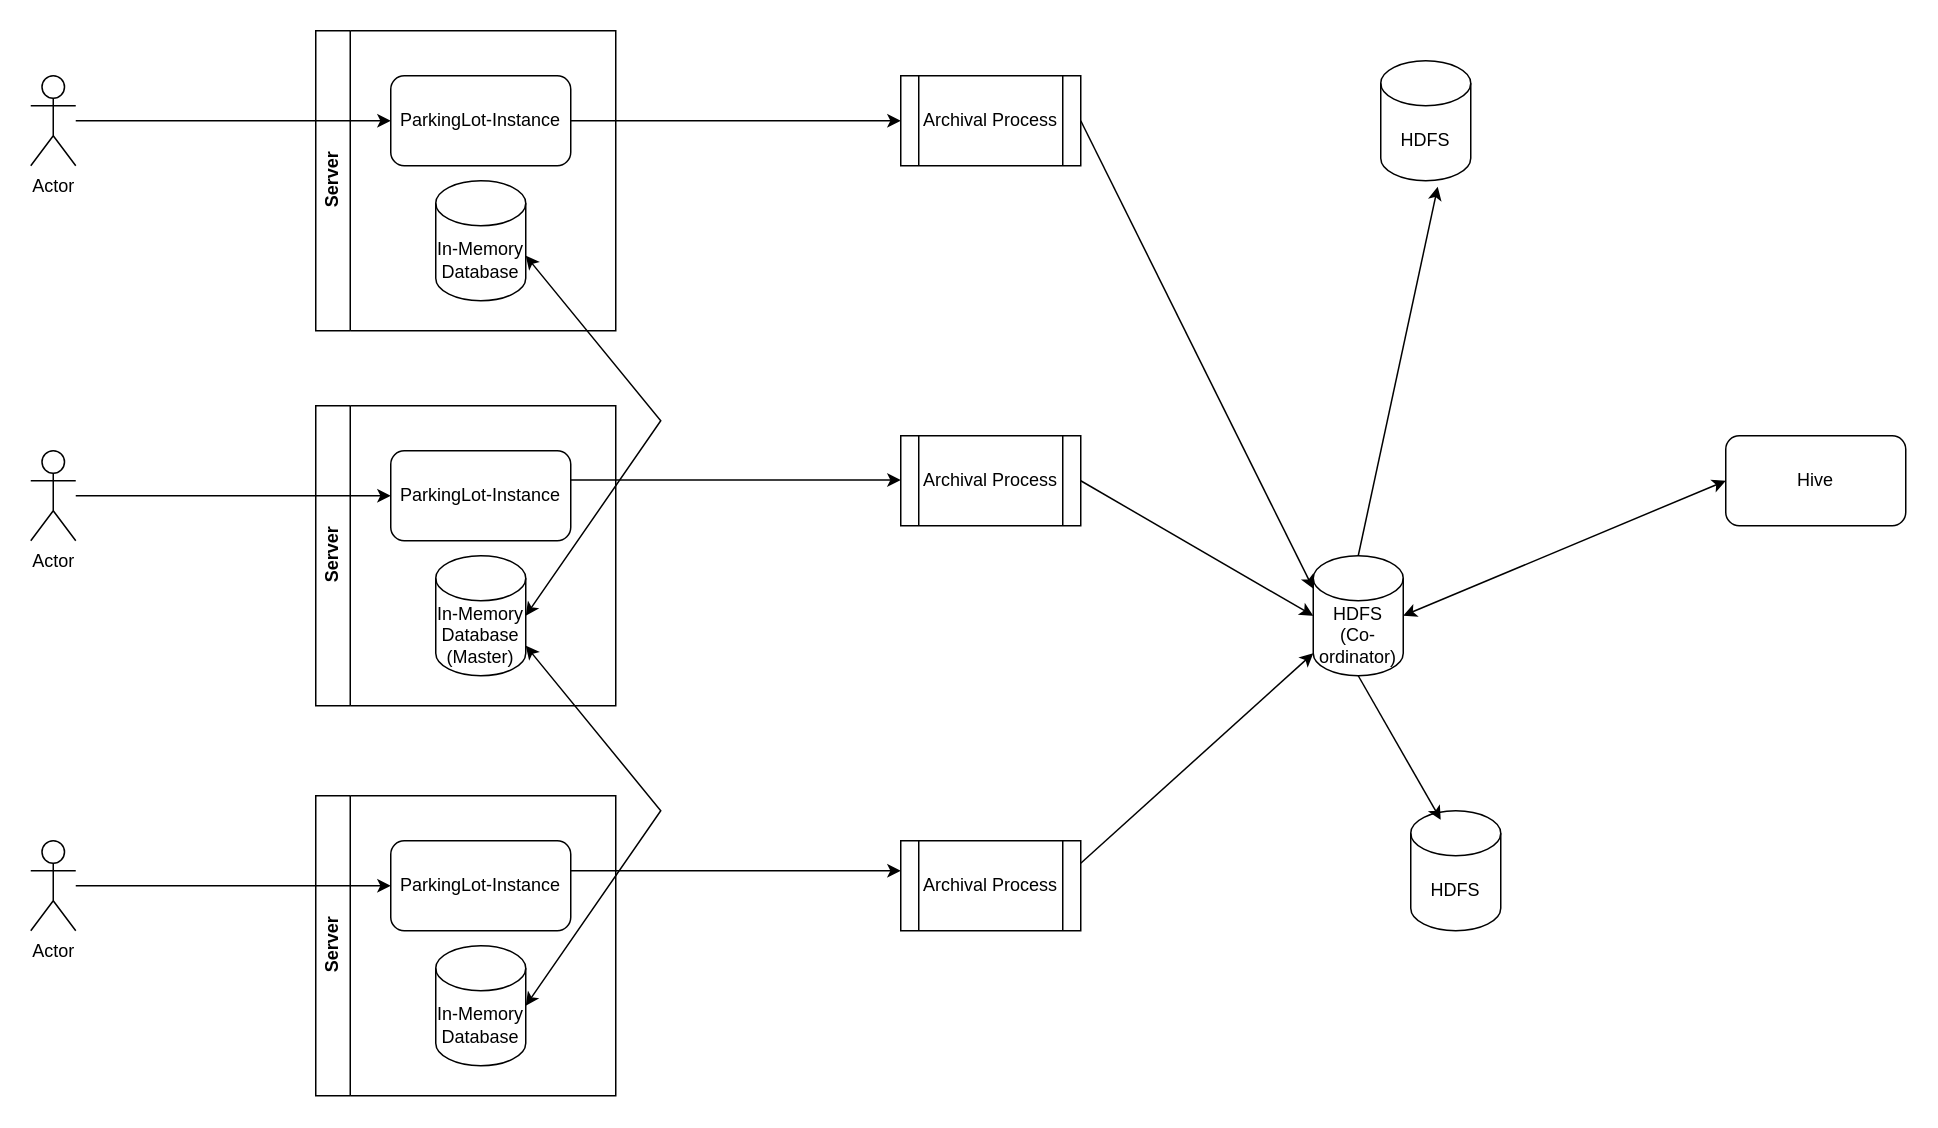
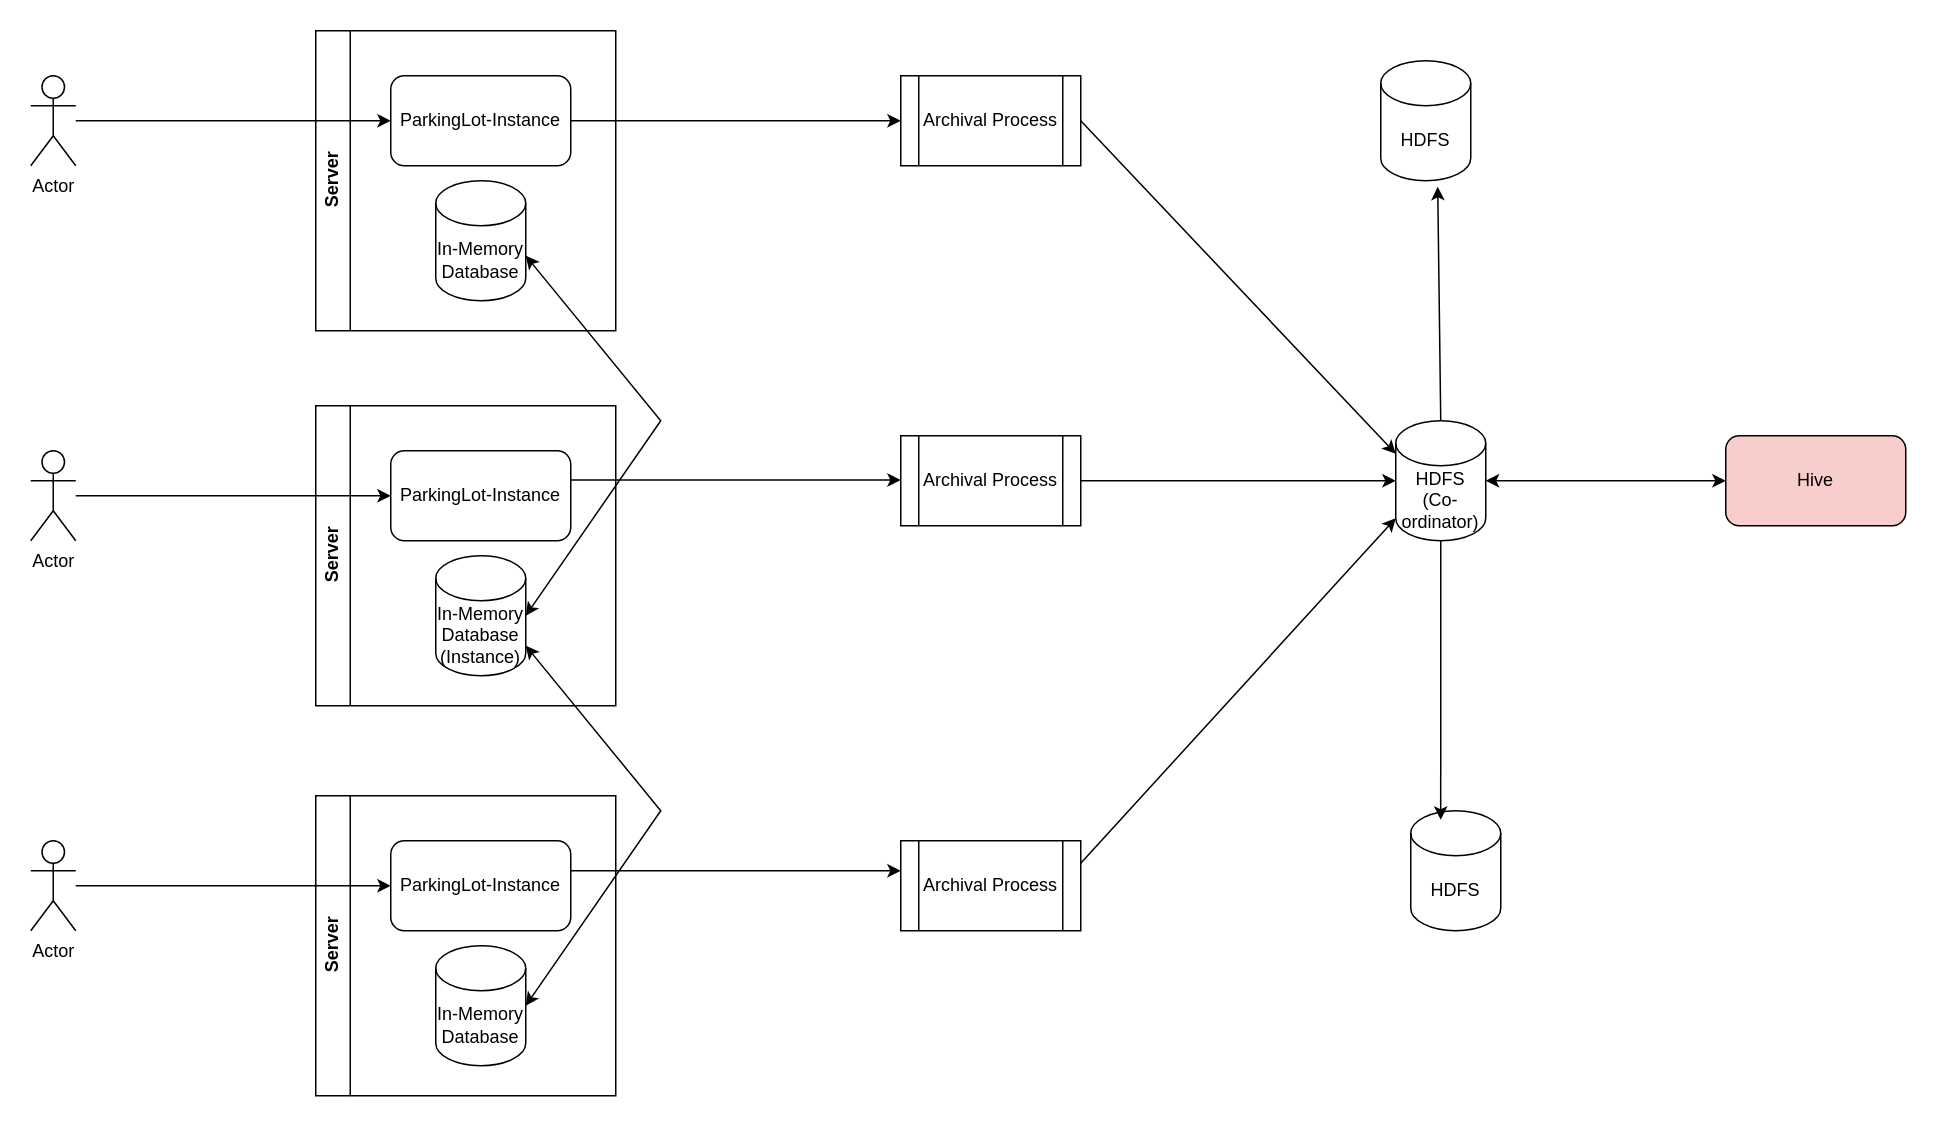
- <mxCell id="33" value="Hive" style="rounded=1;whiteSpace=wrap;html=1;" vertex="1" parent="1"><mxGeometry x="1150" y="290" width="120" height="60" as="geometry" /></mxCell>
+ <mxCell id="33" value="Hive" style="rounded=1;whiteSpace=wrap;html=1;fillColor=#f8cecc;" vertex="1" parent="1"><mxGeometry x="1150" y="290" width="120" height="60" as="geometry" /></mxCell>
- <mxCell id="18" value="HDFS&lt;br&gt;(Co-ordinator)" style="shape=cylinder3;whiteSpace=wrap;html=1;boundedLbl=1;backgroundOutline=1;size=15;" vertex="1" parent="1"><mxGeometry x="875" y="370" width="60" height="80" as="geometry" /></mxCell>
+ <mxCell id="18" value="HDFS&lt;br&gt;(Co-ordinator)" style="shape=cylinder3;whiteSpace=wrap;html=1;boundedLbl=1;backgroundOutline=1;size=15;" vertex="1" parent="1"><mxGeometry x="930" y="280" width="60" height="80" as="geometry" /></mxCell>
- <mxCell id="3" value="In-Memory&lt;br&gt;Database&lt;br&gt;(Master)" style="shape=cylinder3;whiteSpace=wrap;html=1;boundedLbl=1;backgroundOutline=1;size=15;" vertex="1" parent="1"><mxGeometry x="290" y="370" width="60" height="80" as="geometry" /></mxCell>
+ <mxCell id="3" value="In-Memory&lt;br&gt;Database&lt;br&gt;(Instance)" style="shape=cylinder3;whiteSpace=wrap;html=1;boundedLbl=1;backgroundOutline=1;size=15;" vertex="1" parent="1"><mxGeometry x="290" y="370" width="60" height="80" as="geometry" /></mxCell>
